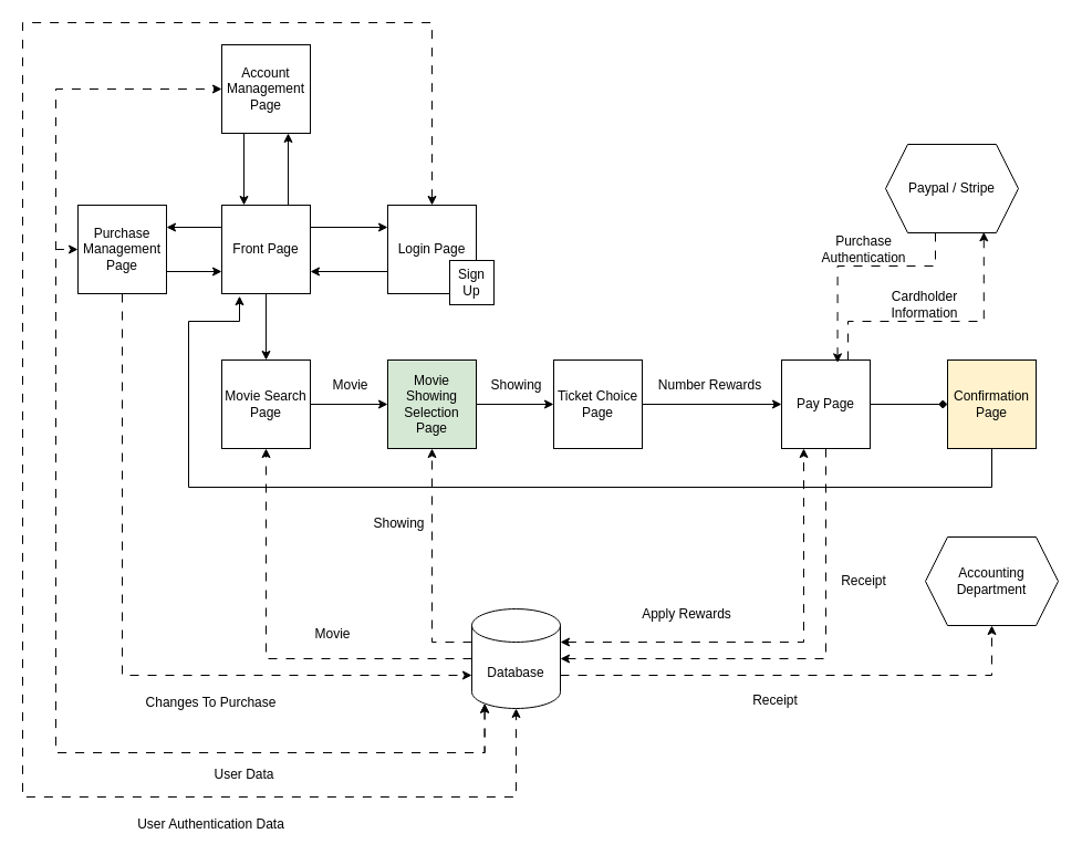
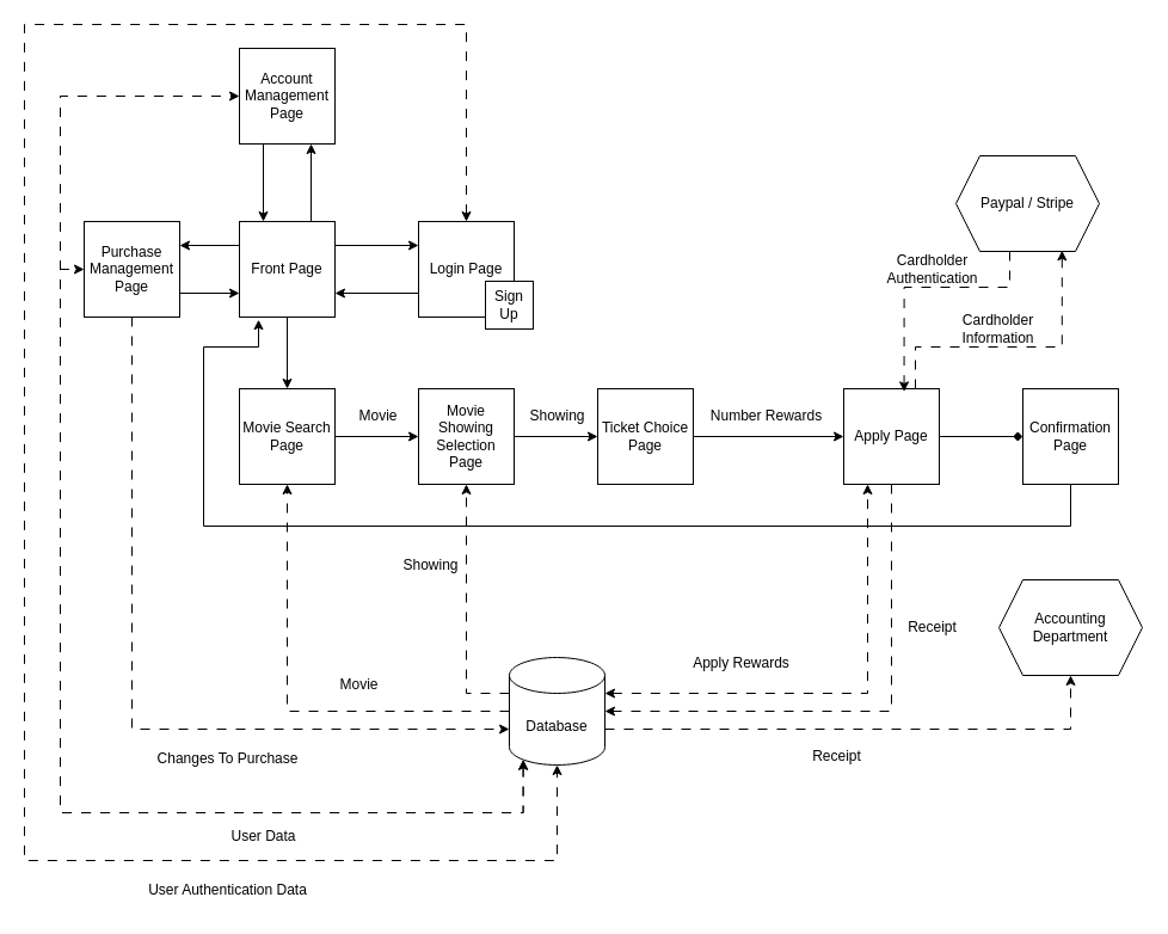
- <mxCell id="35" value="Purchase&lt;div&gt;Authentication&lt;/div&gt;" style="text;html=1;align=center;verticalAlign=middle;resizable=0;points=[];autosize=1;strokeColor=none;fillColor=none;" parent="1" vertex="1"><mxGeometry x="730" y="205" width="100" height="40" as="geometry" /></mxCell>
+ <mxCell id="35" value="Cardholder&lt;div&gt;Authentication&lt;/div&gt;" style="text;html=1;align=center;verticalAlign=middle;resizable=0;points=[];autosize=1;strokeColor=none;fillColor=none;" parent="1" vertex="1"><mxGeometry x="730" y="205" width="100" height="40" as="geometry" /></mxCell>
- <mxCell id="13" value="Movie Showing Selection Page" style="whiteSpace=wrap;html=1;aspect=fixed;fillColor=#d5e8d4;" parent="1" vertex="1"><mxGeometry x="350" y="325" width="80" height="80" as="geometry" /></mxCell>
+ <mxCell id="13" value="Movie Showing Selection Page" style="whiteSpace=wrap;html=1;aspect=fixed;" parent="1" vertex="1"><mxGeometry x="350" y="325" width="80" height="80" as="geometry" /></mxCell>
- <mxCell id="5" value="Pay Page" style="whiteSpace=wrap;html=1;aspect=fixed;" parent="1" vertex="1"><mxGeometry x="706" y="325" width="80" height="80" as="geometry" /></mxCell>
+ <mxCell id="5" value="Apply Page" style="whiteSpace=wrap;html=1;aspect=fixed;" parent="1" vertex="1"><mxGeometry x="706" y="325" width="80" height="80" as="geometry" /></mxCell>
- <mxCell id="9" value="Confirmation Page" style="whiteSpace=wrap;html=1;aspect=fixed;fillColor=#fff2cc;" parent="1" vertex="1"><mxGeometry x="856" y="325" width="80" height="80" as="geometry" /></mxCell>
+ <mxCell id="9" value="Confirmation Page" style="whiteSpace=wrap;html=1;aspect=fixed;" parent="1" vertex="1"><mxGeometry x="856" y="325" width="80" height="80" as="geometry" /></mxCell>
